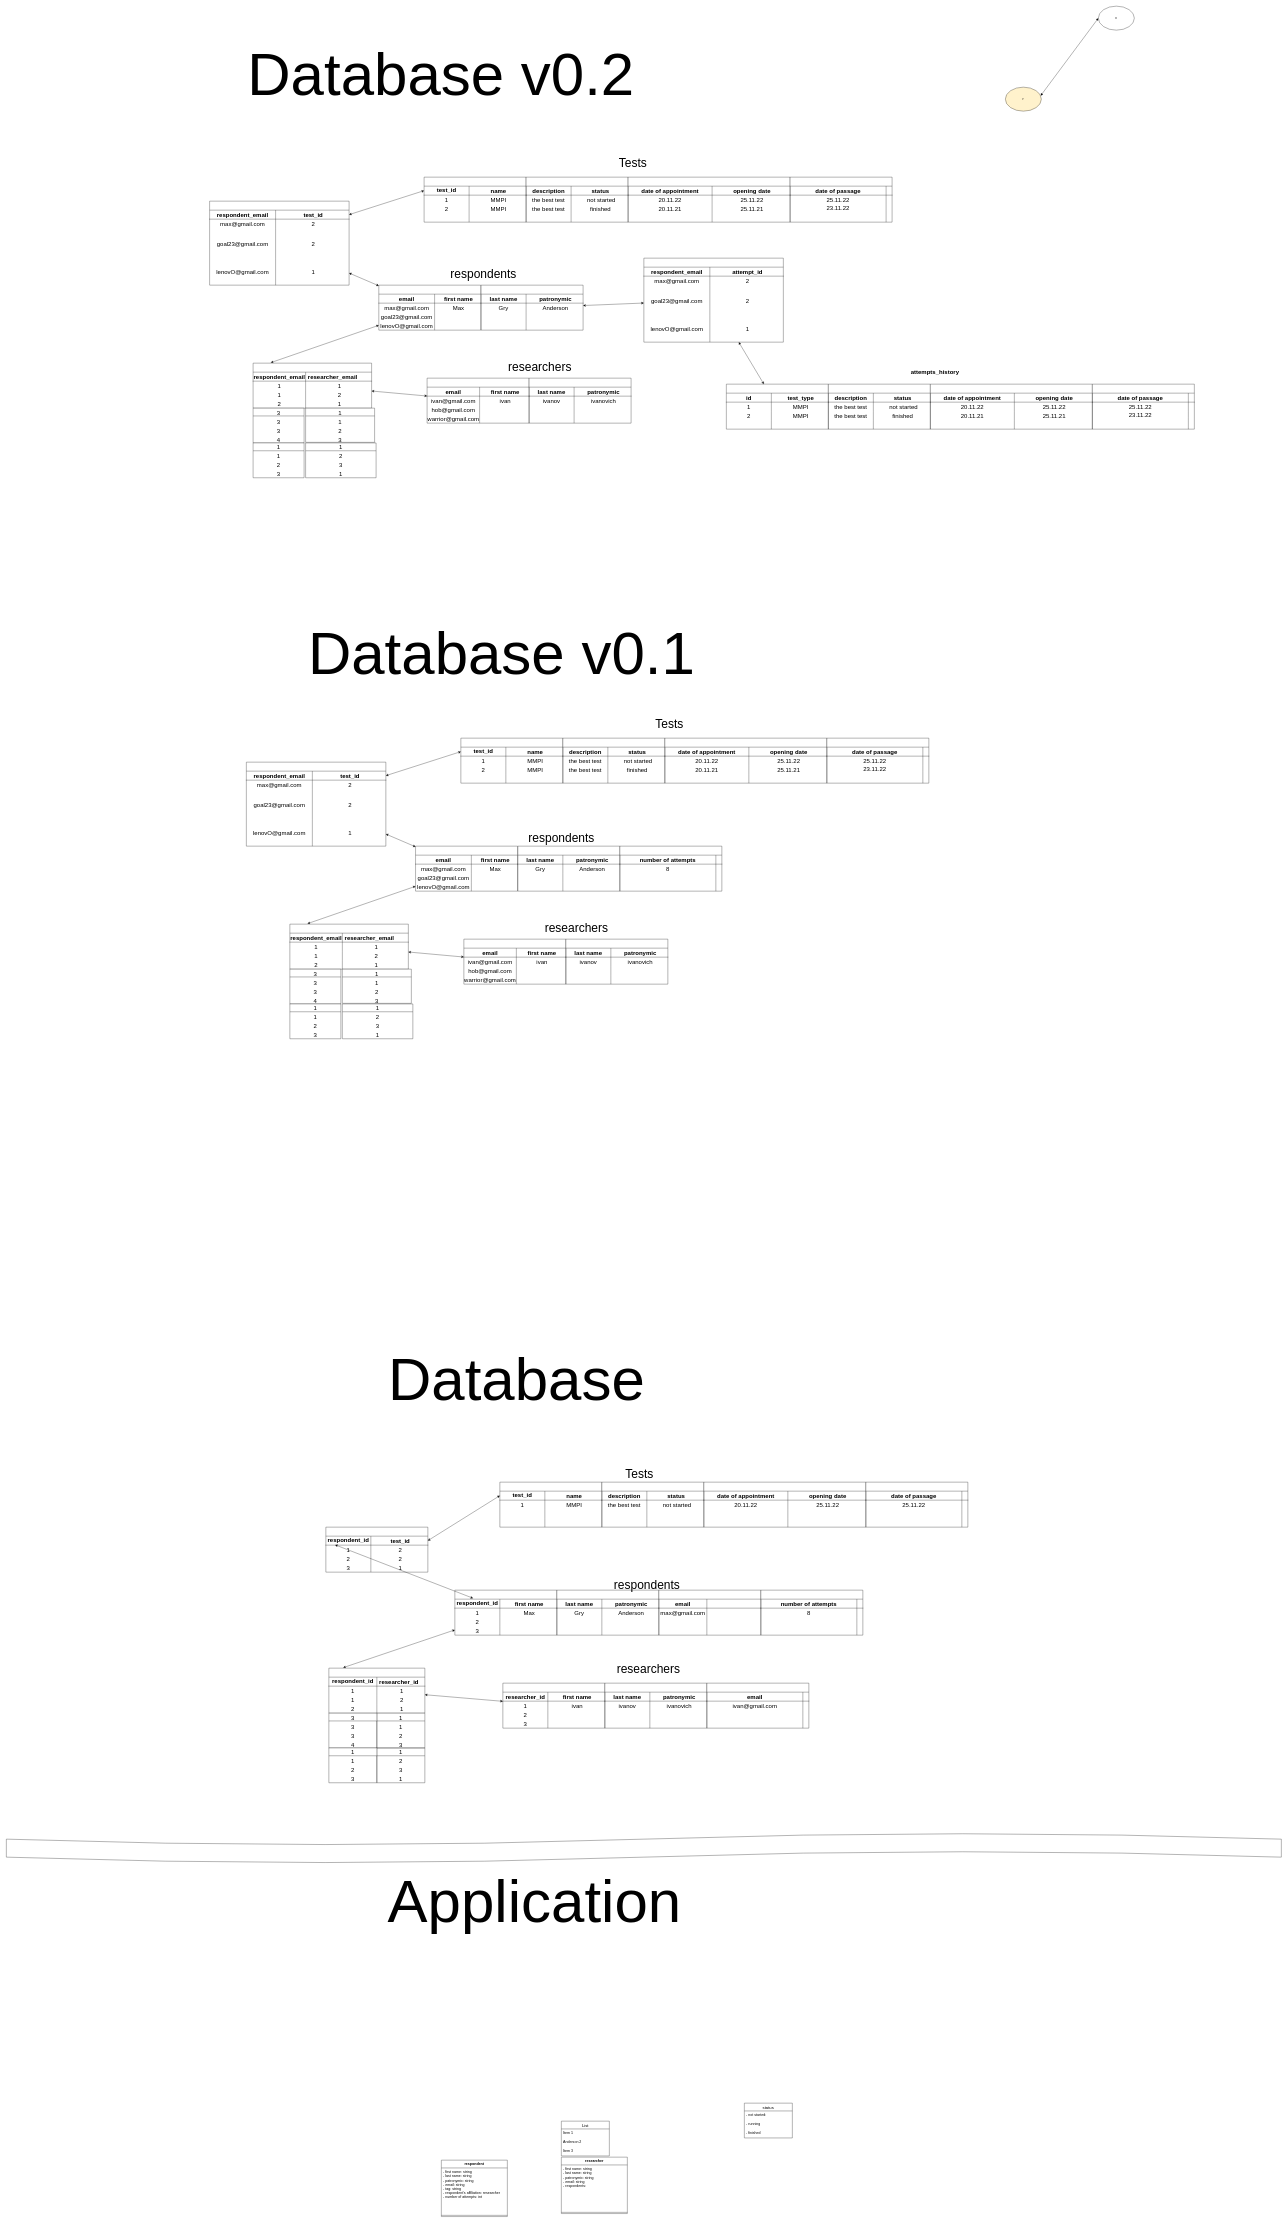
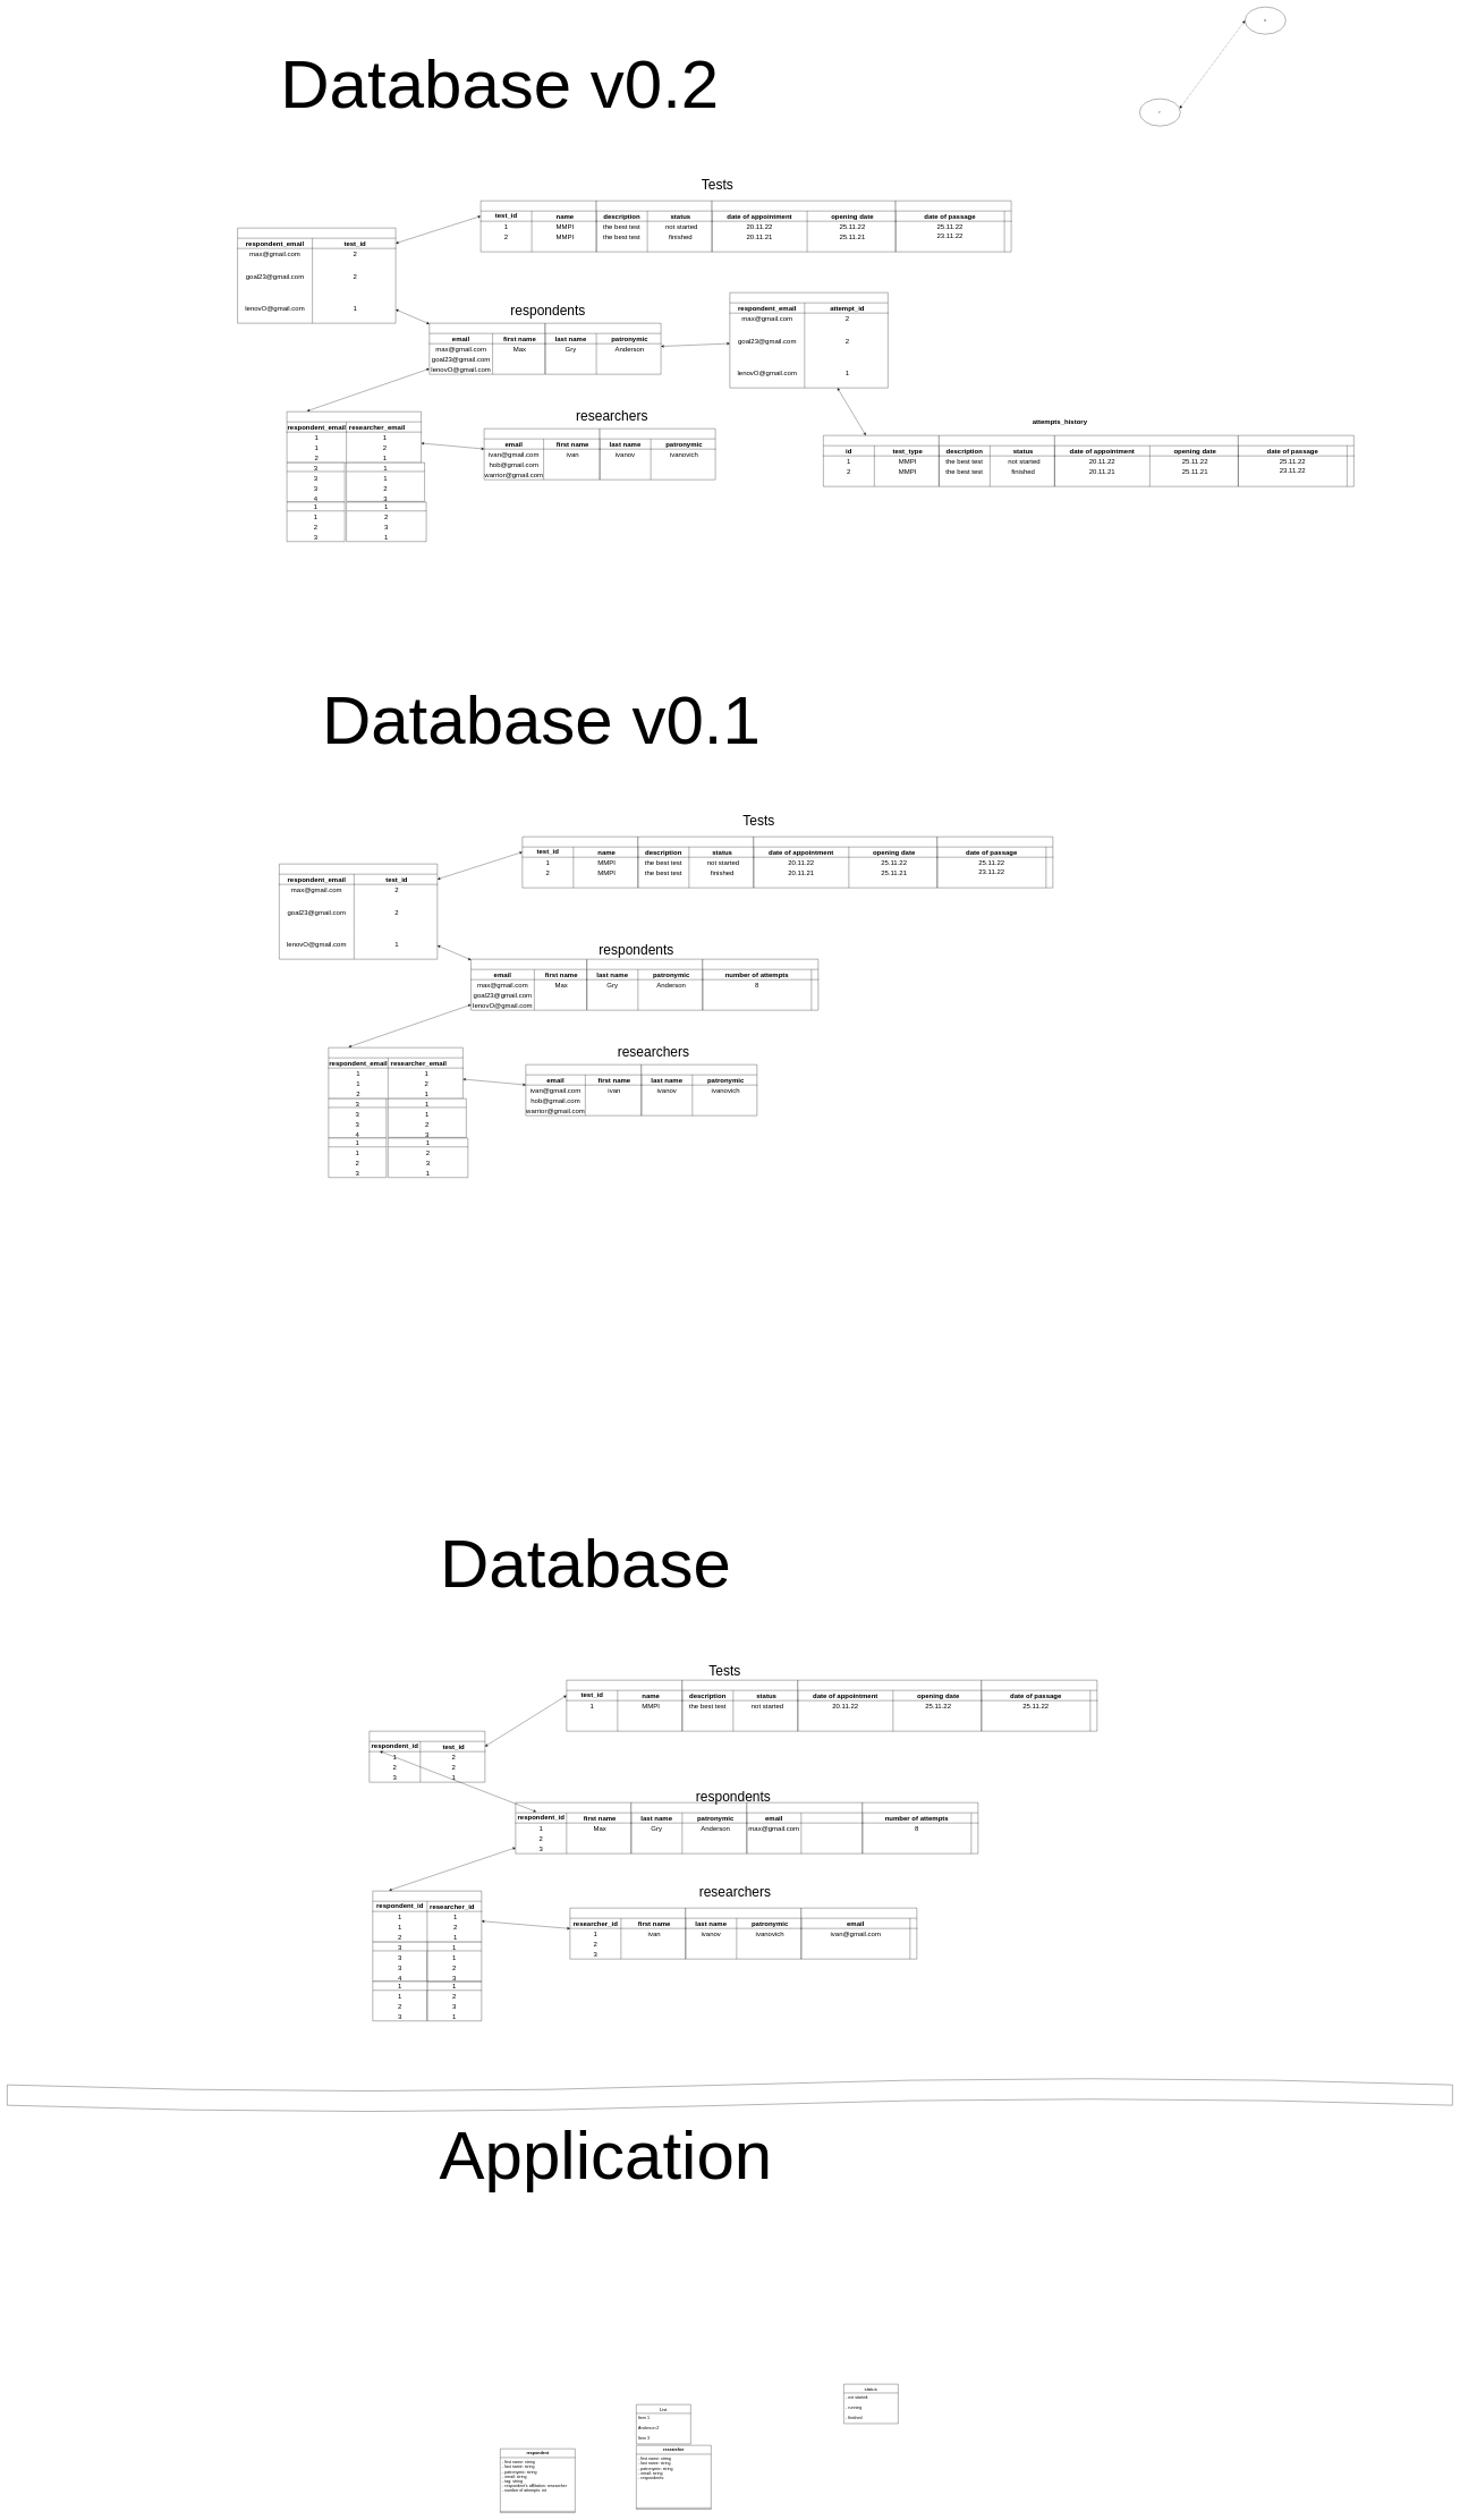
- <mxCell id="534" value="" style="endArrow=classic;startArrow=classic;html=1;rounded=0;entryX=0;entryY=0.5;entryDx=0;entryDy=0;exitX=0.982;exitY=0.354;exitDx=0;exitDy=0;exitPerimeter=0;" edge="1" parent="1" source="532" target="533"><mxGeometry width="50" height="50" relative="1" as="geometry"><mxPoint x="3400" y="200" as="sourcePoint" /><mxPoint x="3450" y="150" as="targetPoint" /></mxGeometry></mxCell>
+ <mxCell id="534" value="" style="endArrow=classic;startArrow=classic;html=1;rounded=0;entryX=0;entryY=0.5;entryDx=0;entryDy=0;exitX=0.982;exitY=0.354;exitDx=0;exitDy=0;exitPerimeter=0;dashed=1;" edge="1" parent="1" source="532" target="533"><mxGeometry width="50" height="50" relative="1" as="geometry"><mxPoint x="3400" y="200" as="sourcePoint" /><mxPoint x="3450" y="150" as="targetPoint" /></mxGeometry></mxCell>
- <mxCell id="532" value="r" style="ellipse;whiteSpace=wrap;html=1;fillColor=#fff2cc;" vertex="1" parent="1"><mxGeometry x="3350" y="290" width="120" height="80" as="geometry" /></mxCell>
+ <mxCell id="532" value="r" style="ellipse;whiteSpace=wrap;html=1;" vertex="1" parent="1"><mxGeometry x="3350" y="290" width="120" height="80" as="geometry" /></mxCell>
- <mxCell id="211" value="&lt;span style=&quot;font-size: 200px;&quot;&gt;Database v0.1&lt;/span&gt;" style="text;html=1;align=center;verticalAlign=middle;resizable=0;points=[];autosize=1;strokeColor=none;fillColor=none;" parent="1" vertex="1"><mxGeometry x="1015" y="2050" width="1310" height="250" as="geometry" /></mxCell>
+ <mxCell id="211" value="&lt;span style=&quot;font-size: 200px;&quot;&gt;Database v0.1&lt;/span&gt;" style="text;html=1;align=center;verticalAlign=middle;resizable=0;points=[];autosize=1;strokeColor=none;fillColor=none;" parent="1" vertex="1"><mxGeometry x="935" y="1990" width="1310" height="250" as="geometry" /></mxCell>
